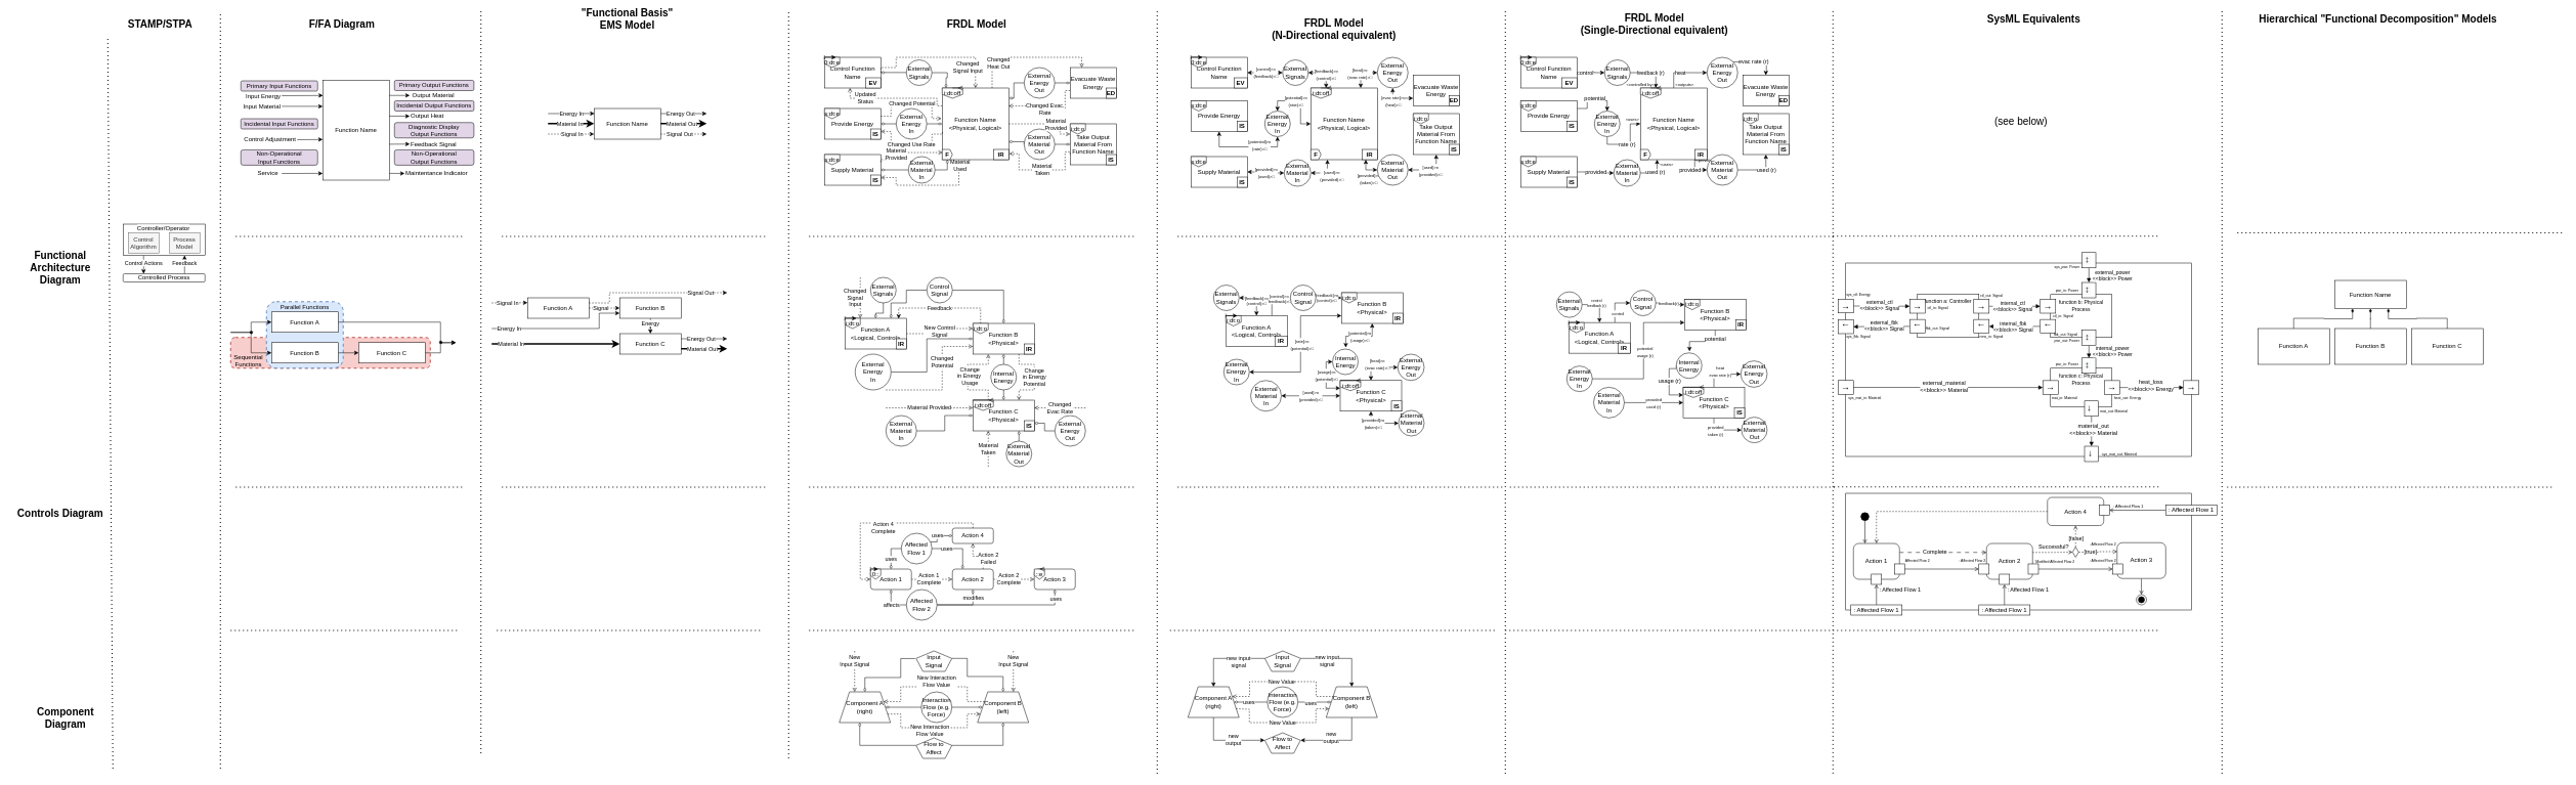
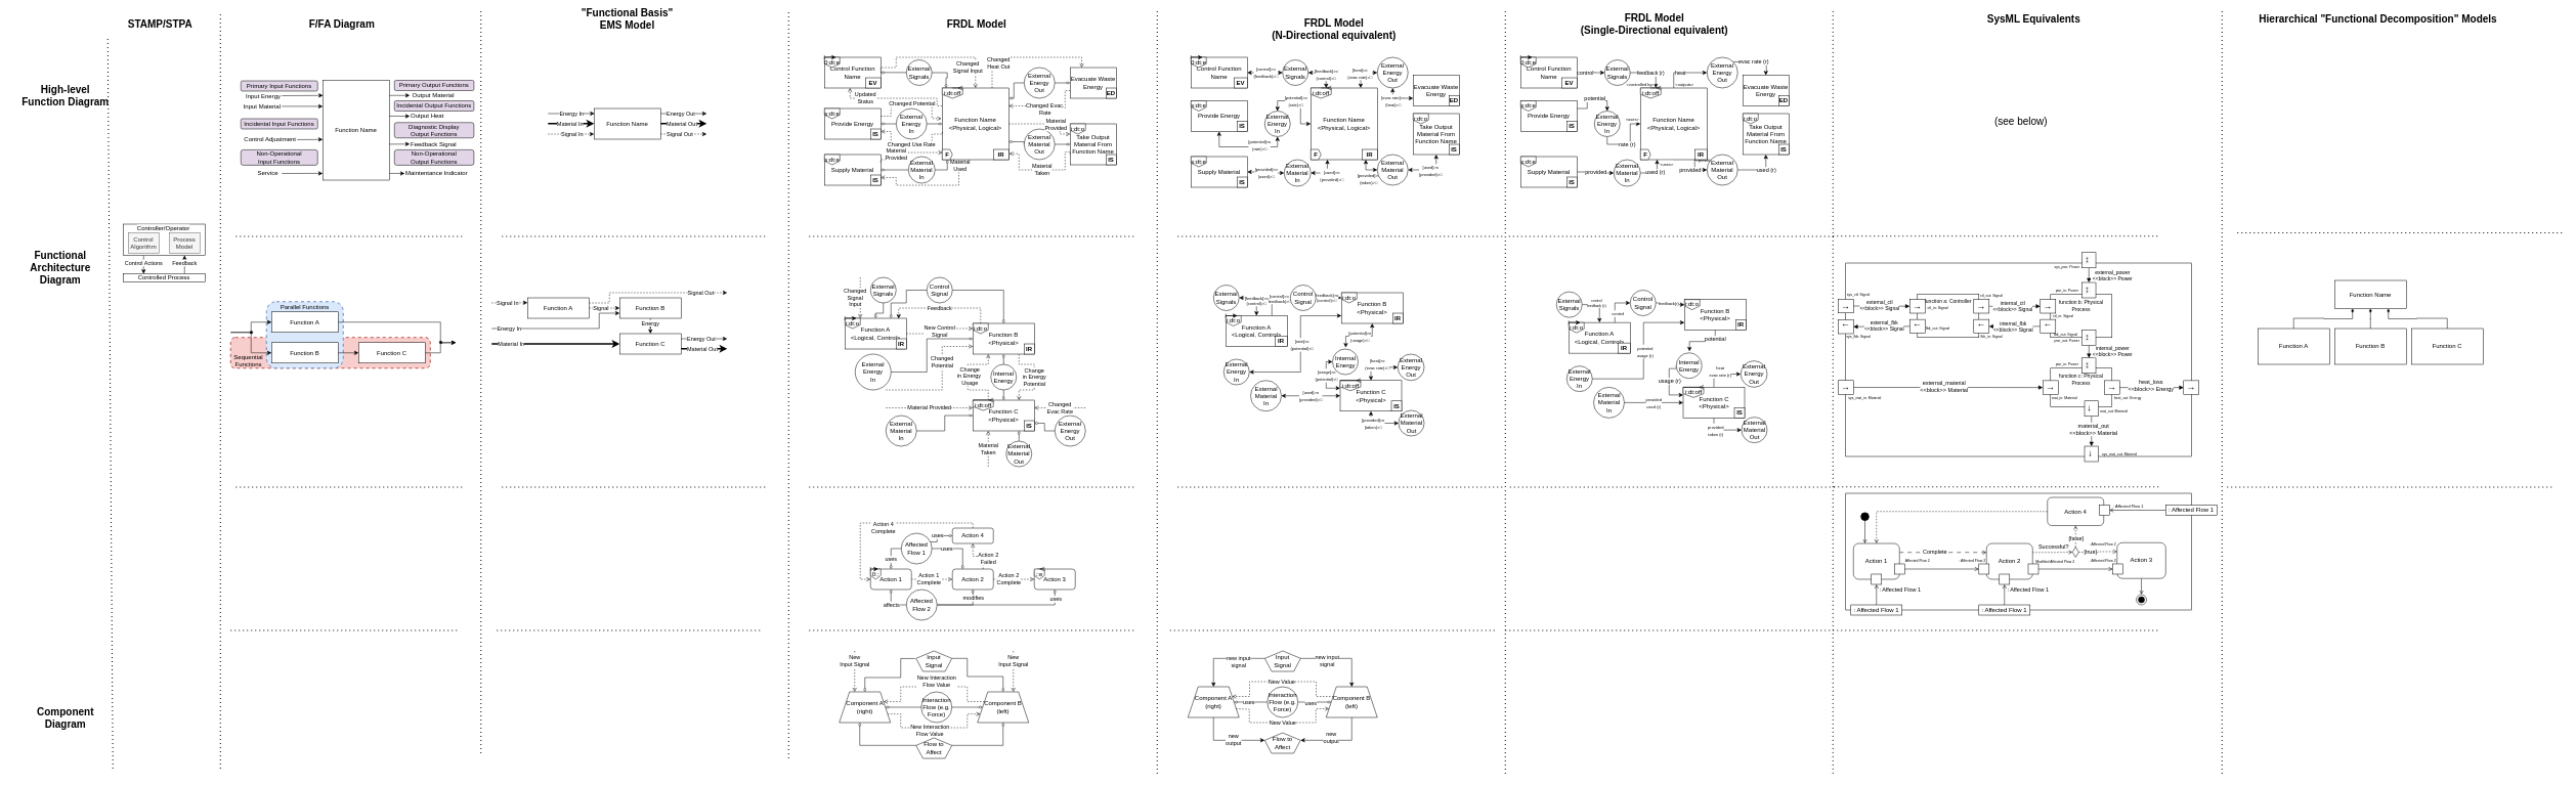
+ <mxCell id="163" value="&lt;span style=&quot;font-size: 20px;&quot;&gt;High-level Function Diagram&lt;/span&gt;" style="text;html=1;strokeColor=none;fillColor=none;align=center;verticalAlign=middle;whiteSpace=wrap;rounded=0;fontStyle=1;fontSize=20;" parent="1" vertex="1"><mxGeometry x="40" y="171" width="175" height="30" as="geometry" /></mxCell>
- <mxCell id="215" value="Controlled Process" style="whiteSpace=wrap;html=1;rounded=1;" parent="1" vertex="1"><mxGeometry x="240" y="534" width="160" height="16" as="geometry" /></mxCell>
+ <mxCell id="215" value="Controlled Process" style="rounded=0;whiteSpace=wrap;html=1;" parent="1" vertex="1"><mxGeometry x="240" y="534" width="160" height="16" as="geometry" /></mxCell>
- <mxCell id="457" value="&lt;font style=&quot;font-size: 7px;&quot;&gt;sys_ctl: Energy&lt;/font&gt;" style="text;html=1;align=center;verticalAlign=middle;whiteSpace=wrap;rounded=0;" vertex="1" parent="1"><mxGeometry x="3605" y="566" width="50" height="13" as="geometry" /></mxCell>
+ <mxCell id="457" value="&lt;font style=&quot;font-size: 7px;&quot;&gt;sys_ctl: Signal&lt;/font&gt;" style="text;html=1;align=center;verticalAlign=middle;whiteSpace=wrap;rounded=0;" vertex="1" parent="1"><mxGeometry x="3605" y="566" width="50" height="13" as="geometry" /></mxCell>
- <mxCell id="449" value="&lt;font style=&quot;font-size: 7px;&quot;&gt;new_in: Signal&lt;/font&gt;" style="text;html=1;align=center;verticalAlign=middle;whiteSpace=wrap;rounded=0;" vertex="1" parent="1"><mxGeometry x="3865.06" y="648" width="50" height="13" as="geometry" /></mxCell>
+ <mxCell id="449" value="&lt;font style=&quot;font-size: 7px;&quot;&gt;fbk_in: Signal&lt;/font&gt;" style="text;html=1;align=center;verticalAlign=middle;whiteSpace=wrap;rounded=0;" vertex="1" parent="1"><mxGeometry x="3865.06" y="648" width="50" height="13" as="geometry" /></mxCell>
- <mxCell id="165" value="&lt;span style=&quot;font-size: 20px;&quot;&gt;Controls Diagram&lt;/span&gt;" style="text;html=1;strokeColor=none;fillColor=none;align=center;verticalAlign=middle;whiteSpace=wrap;rounded=0;fontStyle=1;fontSize=20;" parent="1" vertex="1"><mxGeometry x="20" y="986" width="195" height="30" as="geometry" /></mxCell>
